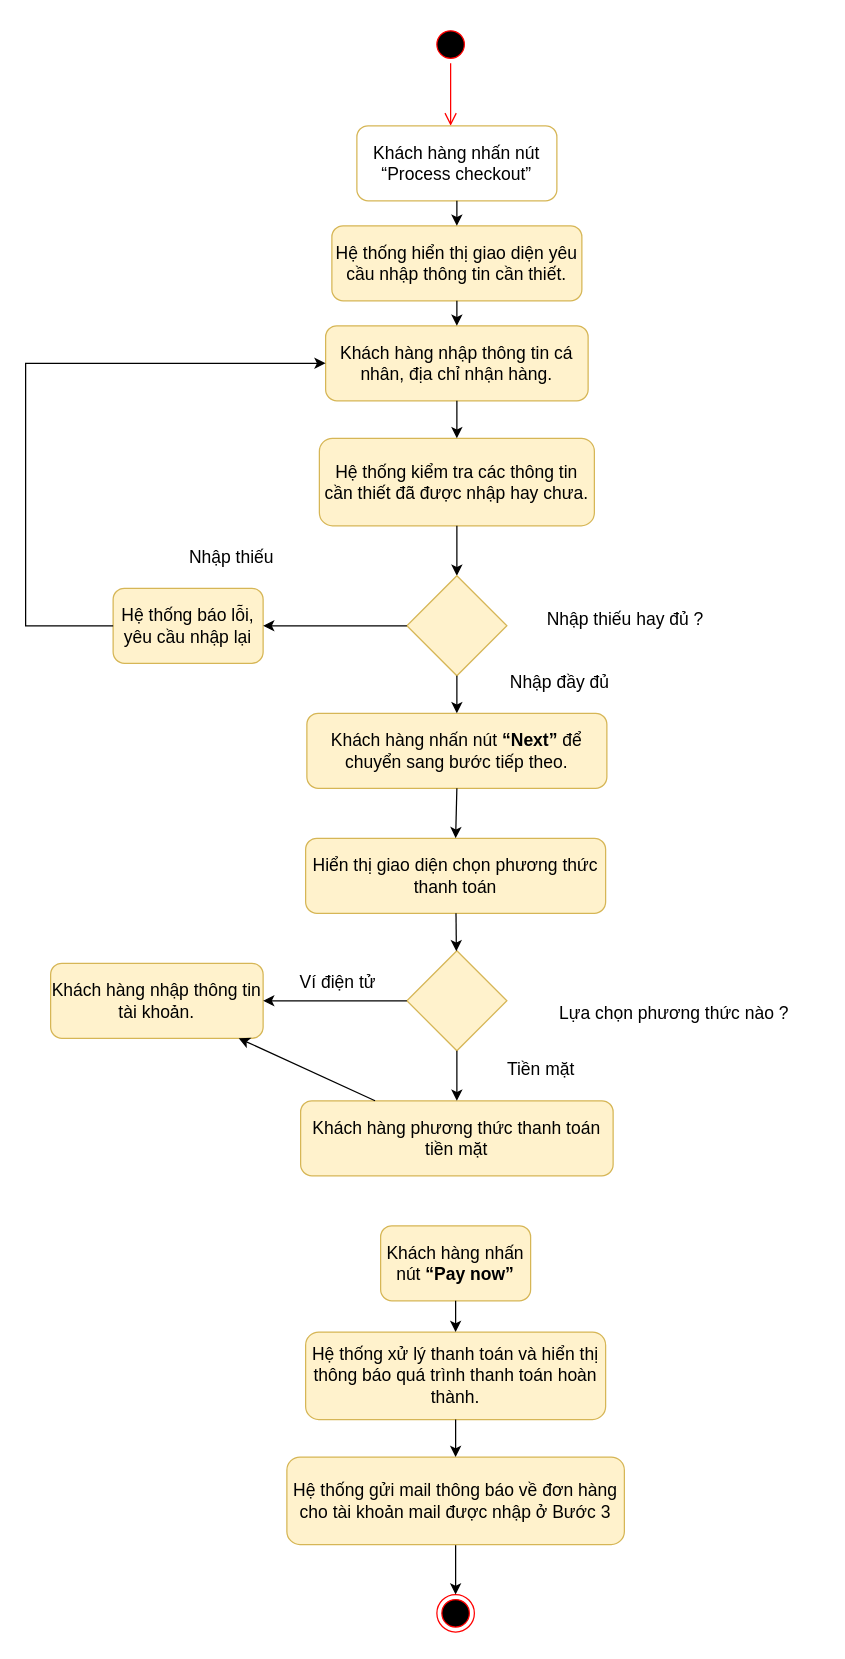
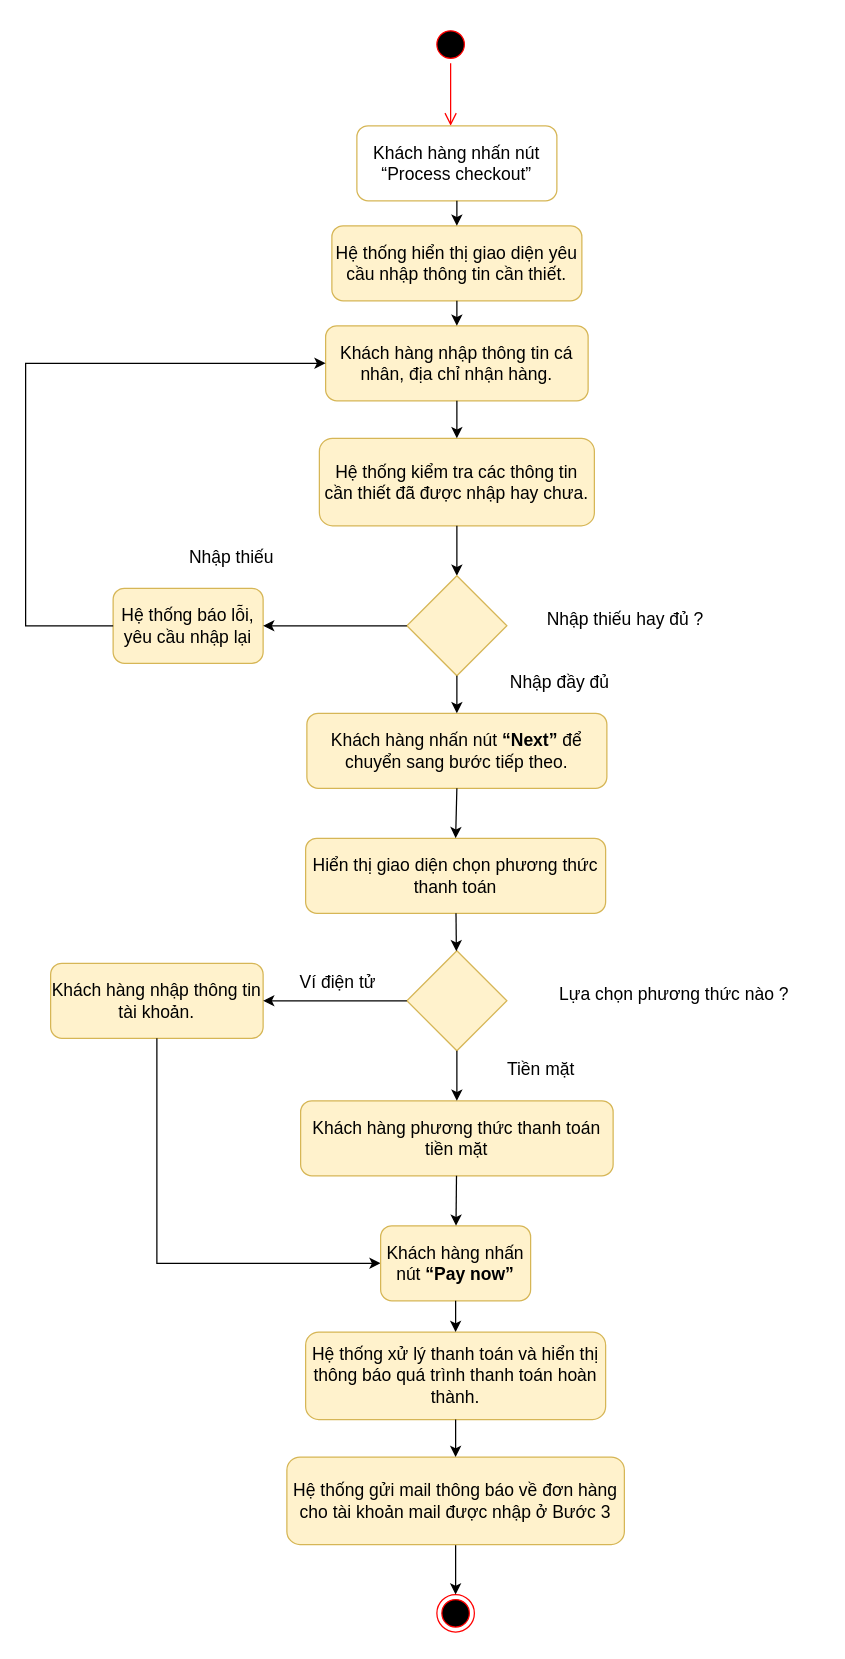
- <mxCell id="25" value="Lựa chọn phương thức nào ?" style="text;html=1;strokeColor=none;fillColor=none;align=center;verticalAlign=middle;whiteSpace=wrap;rounded=0;fontSize=14;" vertex="1" parent="1"><mxGeometry x="424" y="795" width="230" height="30" as="geometry" /></mxCell>
+ <mxCell id="25" value="Lựa chọn phương thức nào ?" style="text;html=1;strokeColor=none;fillColor=none;align=center;verticalAlign=middle;whiteSpace=wrap;rounded=0;fontSize=14;" vertex="1" parent="1"><mxGeometry x="424" y="780" width="230" height="30" as="geometry" /></mxCell>
- <mxCell id="40" value="" style="endArrow=classic;html=1;rounded=0;fontSize=14;" edge="1" parent="1" source="21" target="23"><mxGeometry width="50" height="50" relative="1" as="geometry"><mxPoint x="364" y="960" as="sourcePoint" /><mxPoint x="364" y="990" as="targetPoint" /></mxGeometry></mxCell>
+ <mxCell id="40" value="" style="endArrow=classic;html=1;rounded=0;fontSize=14;" edge="1" parent="1" source="21" target="30"><mxGeometry width="50" height="50" relative="1" as="geometry"><mxPoint x="364" y="960" as="sourcePoint" /><mxPoint x="364" y="990" as="targetPoint" /></mxGeometry></mxCell>
+ <mxCell id="29" value="" style="endArrow=classic;html=1;rounded=0;exitX=0.5;exitY=1;exitDx=0;exitDy=0;entryX=0;entryY=0.5;entryDx=0;entryDy=0;fontSize=14;" edge="1" parent="1" source="23" target="30"><mxGeometry width="50" height="50" relative="1" as="geometry"><mxPoint x="44" y="1165" as="sourcePoint" /><mxPoint x="274" y="1020" as="targetPoint" /><Array as="points"><mxPoint x="125" y="1010" /></Array></mxGeometry></mxCell>
